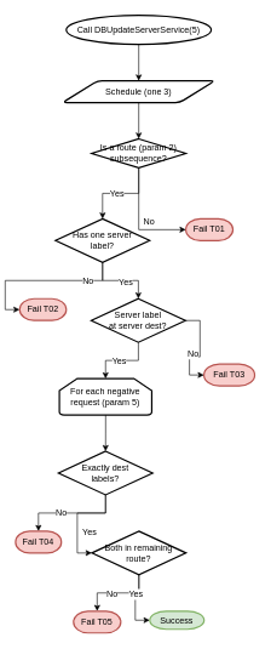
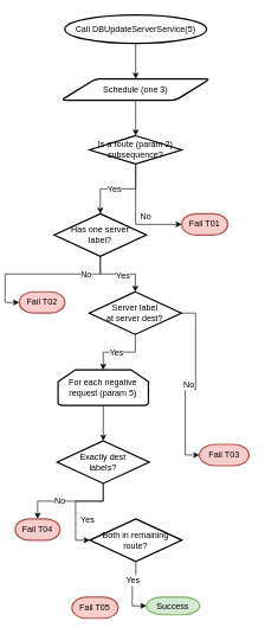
- <mxCell id="23" value="Fail T03" style="strokeWidth=2;html=1;shape=mxgraph.flowchart.terminator;whiteSpace=wrap;fillColor=#f8cecc;strokeColor=#b85450;" parent="1" vertex="1"><mxGeometry x="280" y="500" width="70" height="30" as="geometry" /></mxCell>
+ <mxCell id="23" value="Fail T03" style="strokeWidth=2;html=1;shape=mxgraph.flowchart.terminator;whiteSpace=wrap;fillColor=#f8cecc;strokeColor=#b85450;" parent="1" vertex="1"><mxGeometry x="280" y="625" width="70" height="30" as="geometry" /></mxCell>
- <mxCell id="31" style="edgeStyle=orthogonalEdgeStyle;rounded=0;orthogonalLoop=1;jettySize=auto;html=1;entryX=0.5;entryY=0;entryDx=0;entryDy=0;entryPerimeter=0;" parent="1" source="35" target="38" edge="1"><mxGeometry relative="1" as="geometry"><mxPoint x="144.667" y="839.667" as="targetPoint" /></mxGeometry></mxCell>
- <mxCell id="32" value="No" style="text;html=1;align=center;verticalAlign=middle;resizable=0;points=[];;labelBackgroundColor=#ffffff;" parent="31" vertex="1" connectable="0"><mxGeometry x="0.167" y="1" relative="1" as="geometry"><mxPoint as="offset" /></mxGeometry></mxCell>
